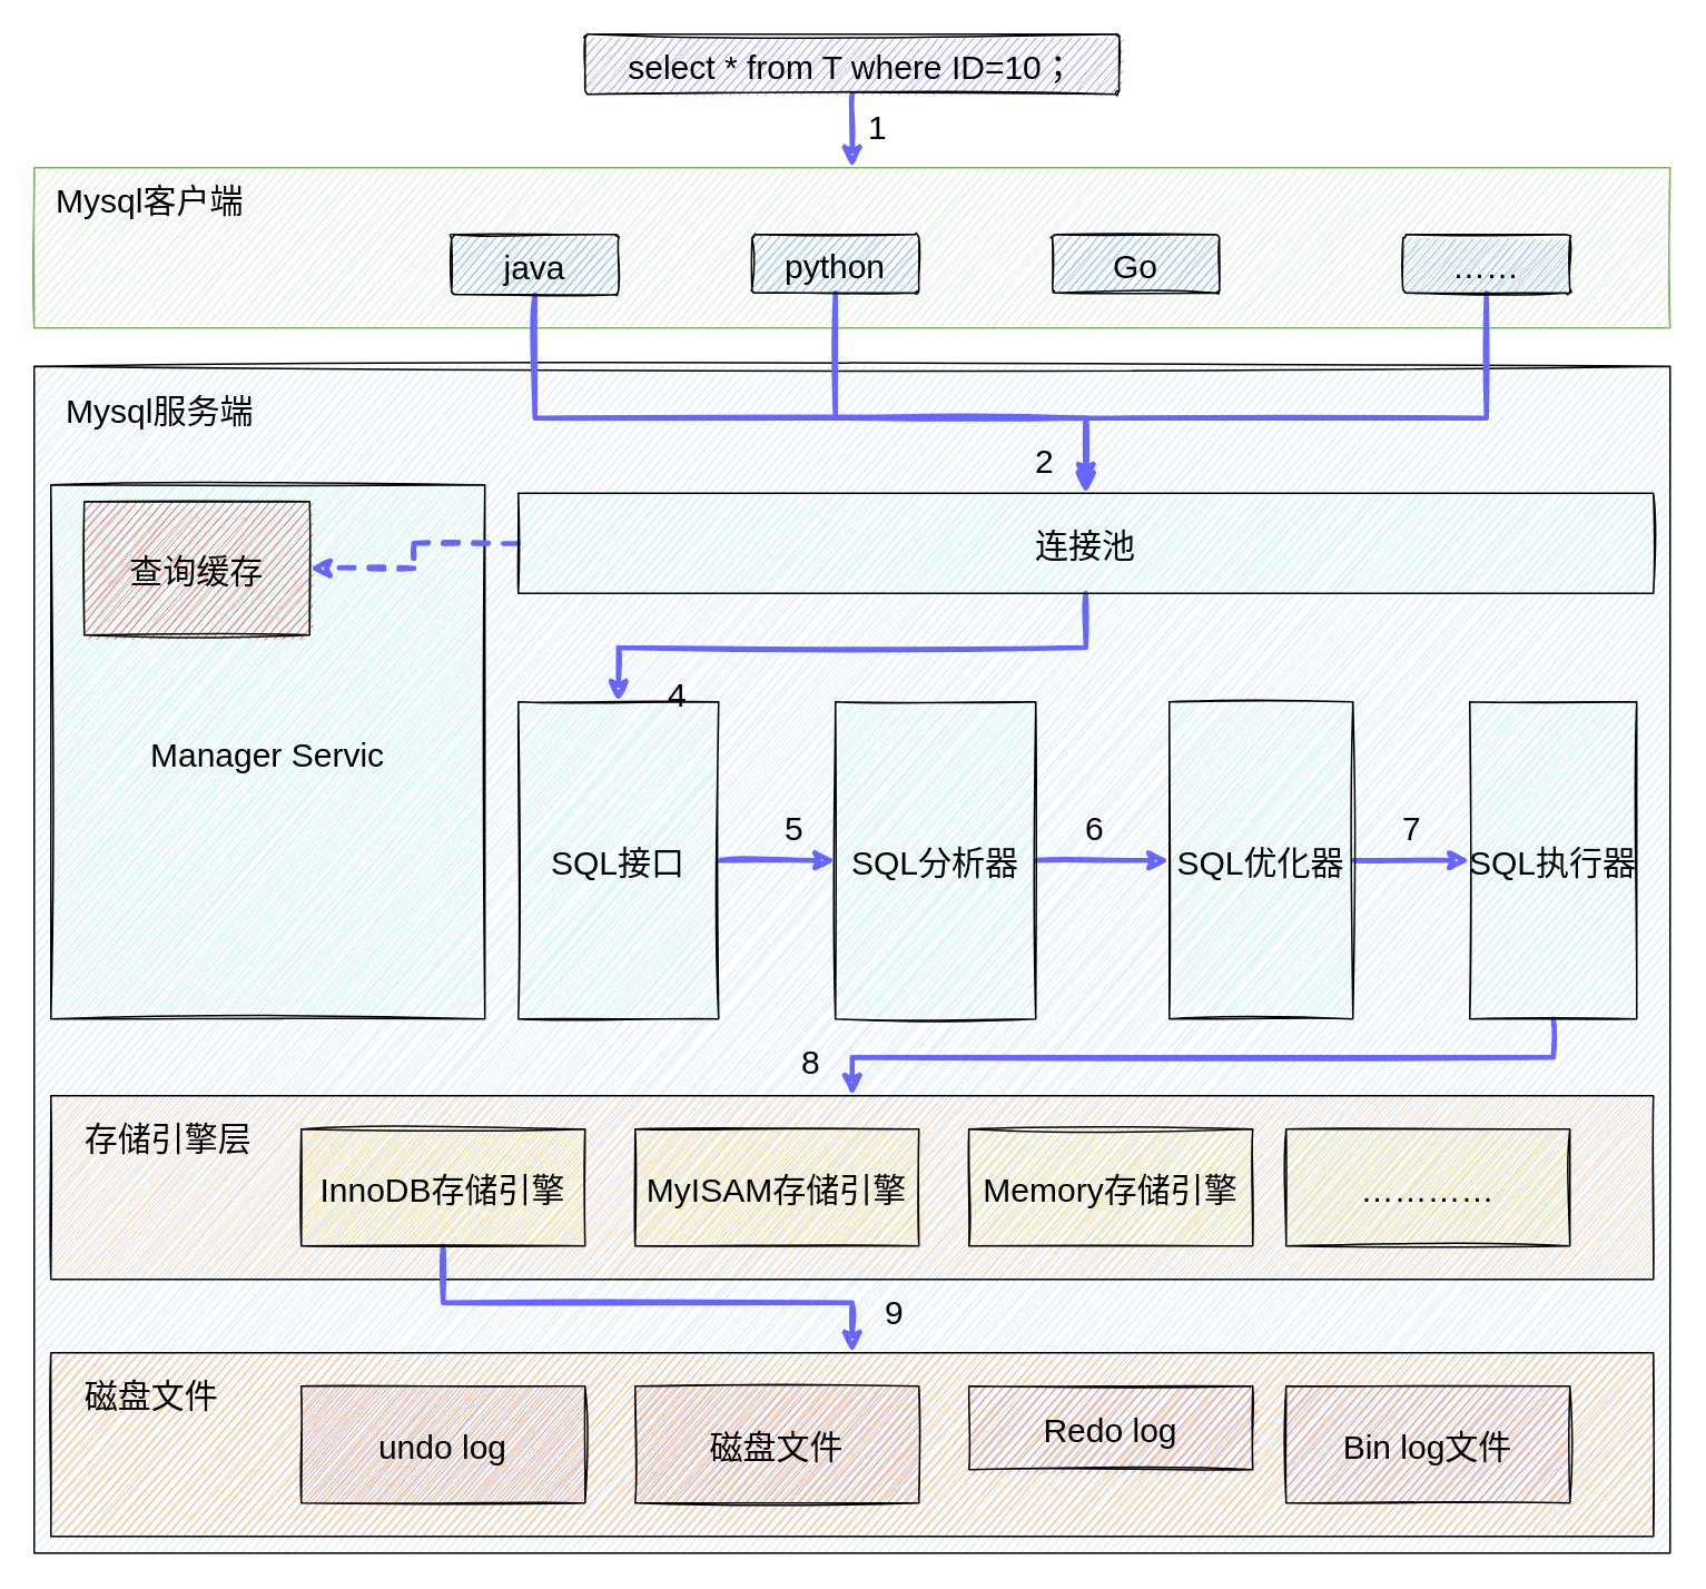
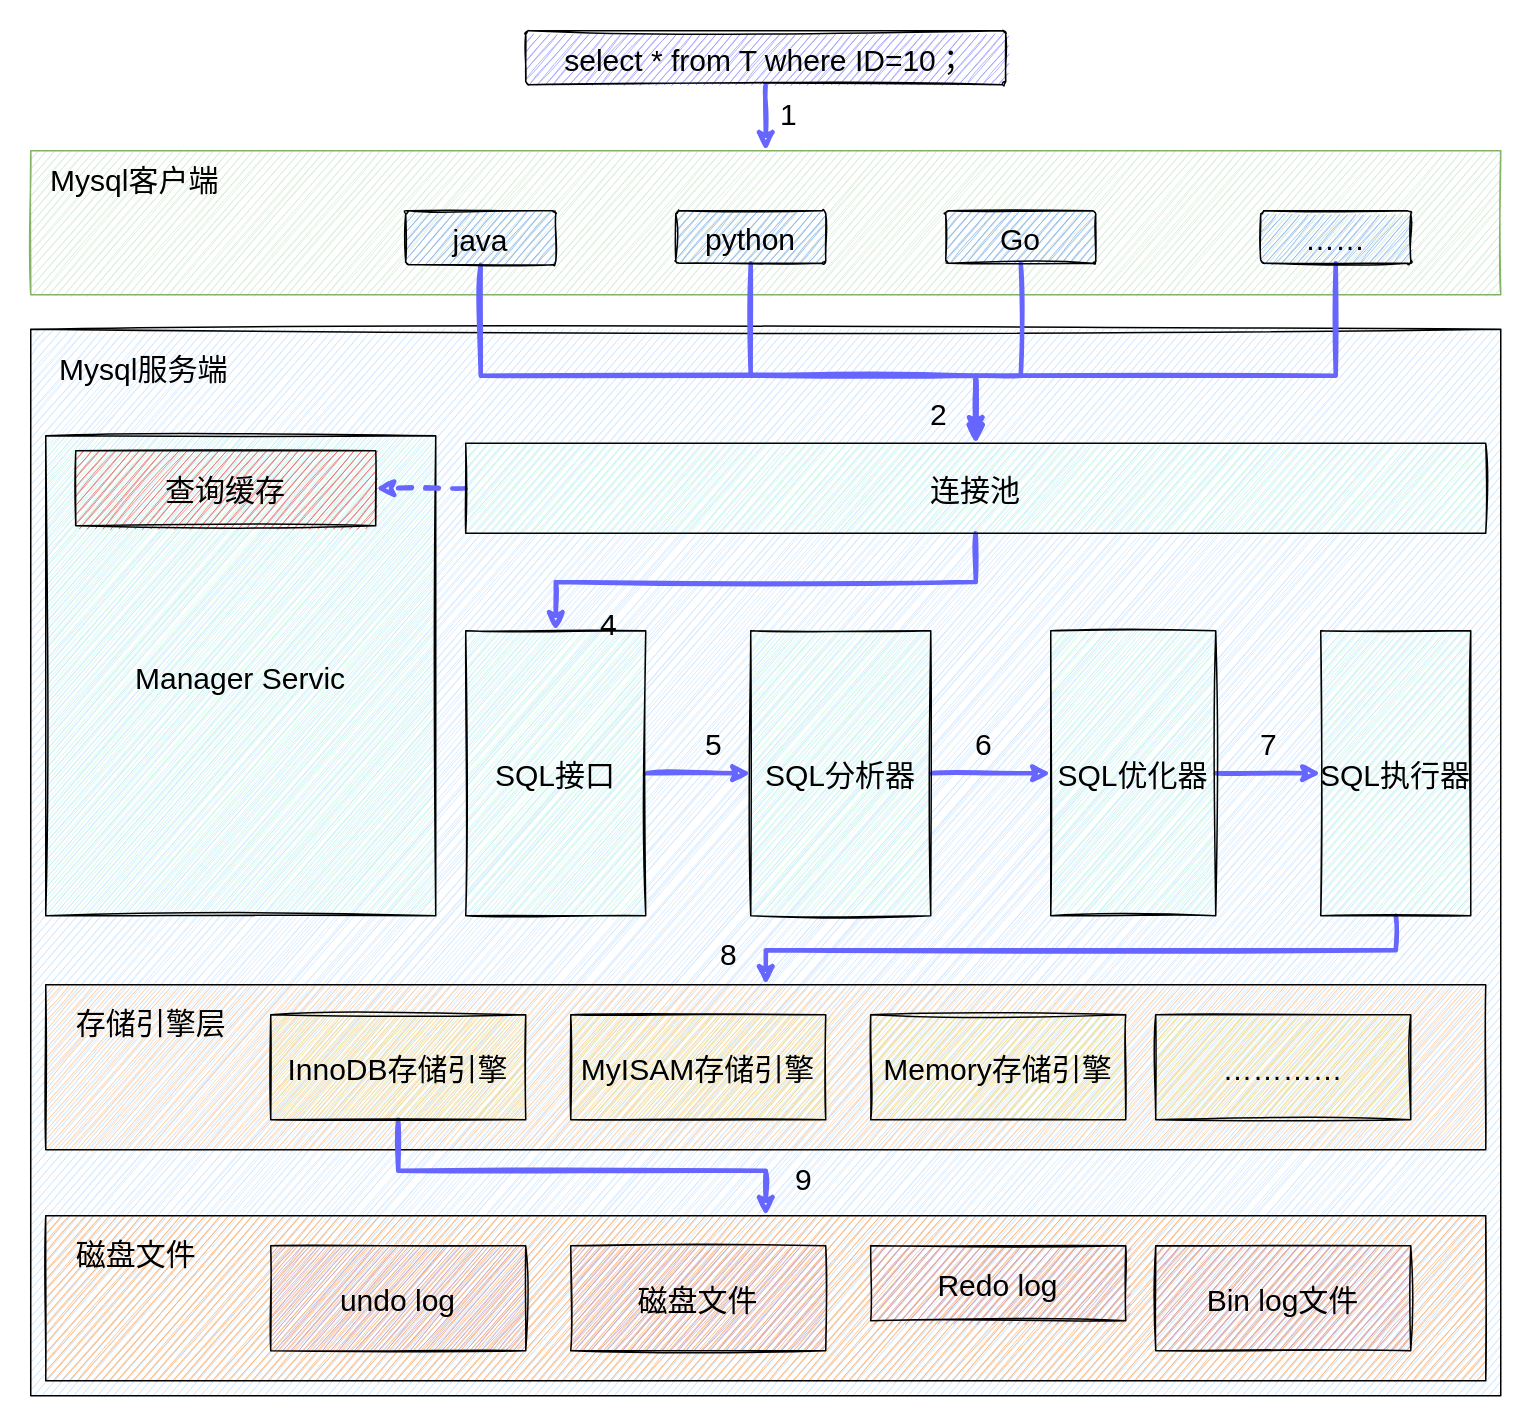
+ <mxCell id="9" style="edgeStyle=orthogonalEdgeStyle;rounded=0;orthogonalLoop=1;jettySize=auto;html=1;entryX=0.5;entryY=0;entryDx=0;entryDy=0;entryPerimeter=0;strokeColor=#6666FF;strokeWidth=3;fontSize=20;sketch=1;" parent="1" source="10" target="17" edge="1"><mxGeometry relative="1" as="geometry"><Array as="points"><mxPoint x="680" y="250" /><mxPoint x="650" y="250" /></Array></mxGeometry></mxCell>
- <mxCell id="32" value="查询缓存" style="shape=mxgraph.basic.partial_rectangle_1;fillColor=#EA6B66;fontSize=20;sketch=1;" parent="1" vertex="1"><mxGeometry x="50" y="300" width="135" height="80" as="geometry" /></mxCell>
+ <mxCell id="32" value="查询缓存" style="shape=mxgraph.basic.partial_rectangle_1;fillColor=#EA6B66;fontSize=20;sketch=1;" parent="1" vertex="1"><mxGeometry x="50" y="300" width="200" height="50" as="geometry" /></mxCell>
